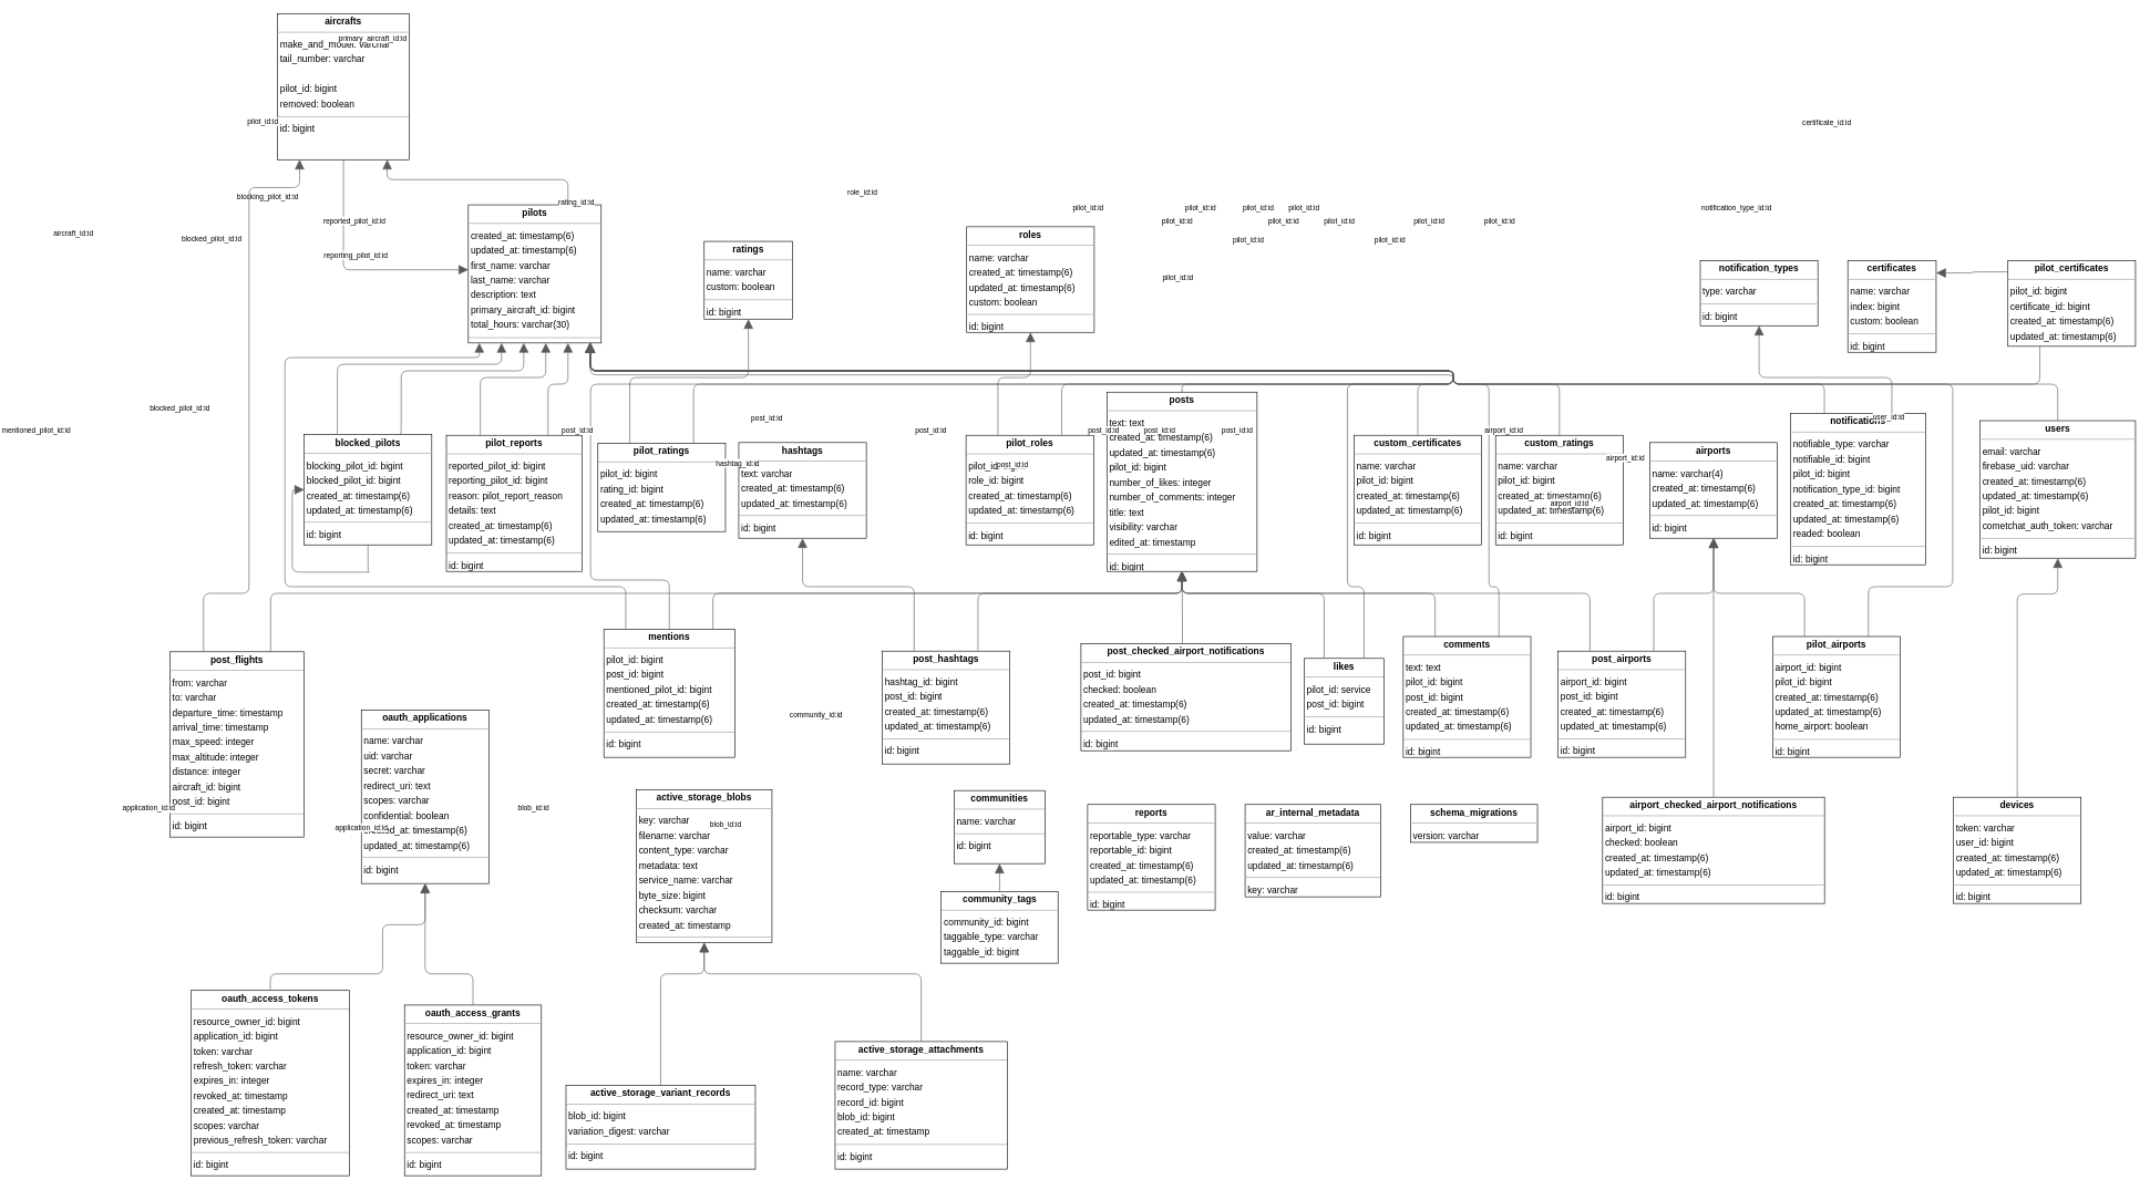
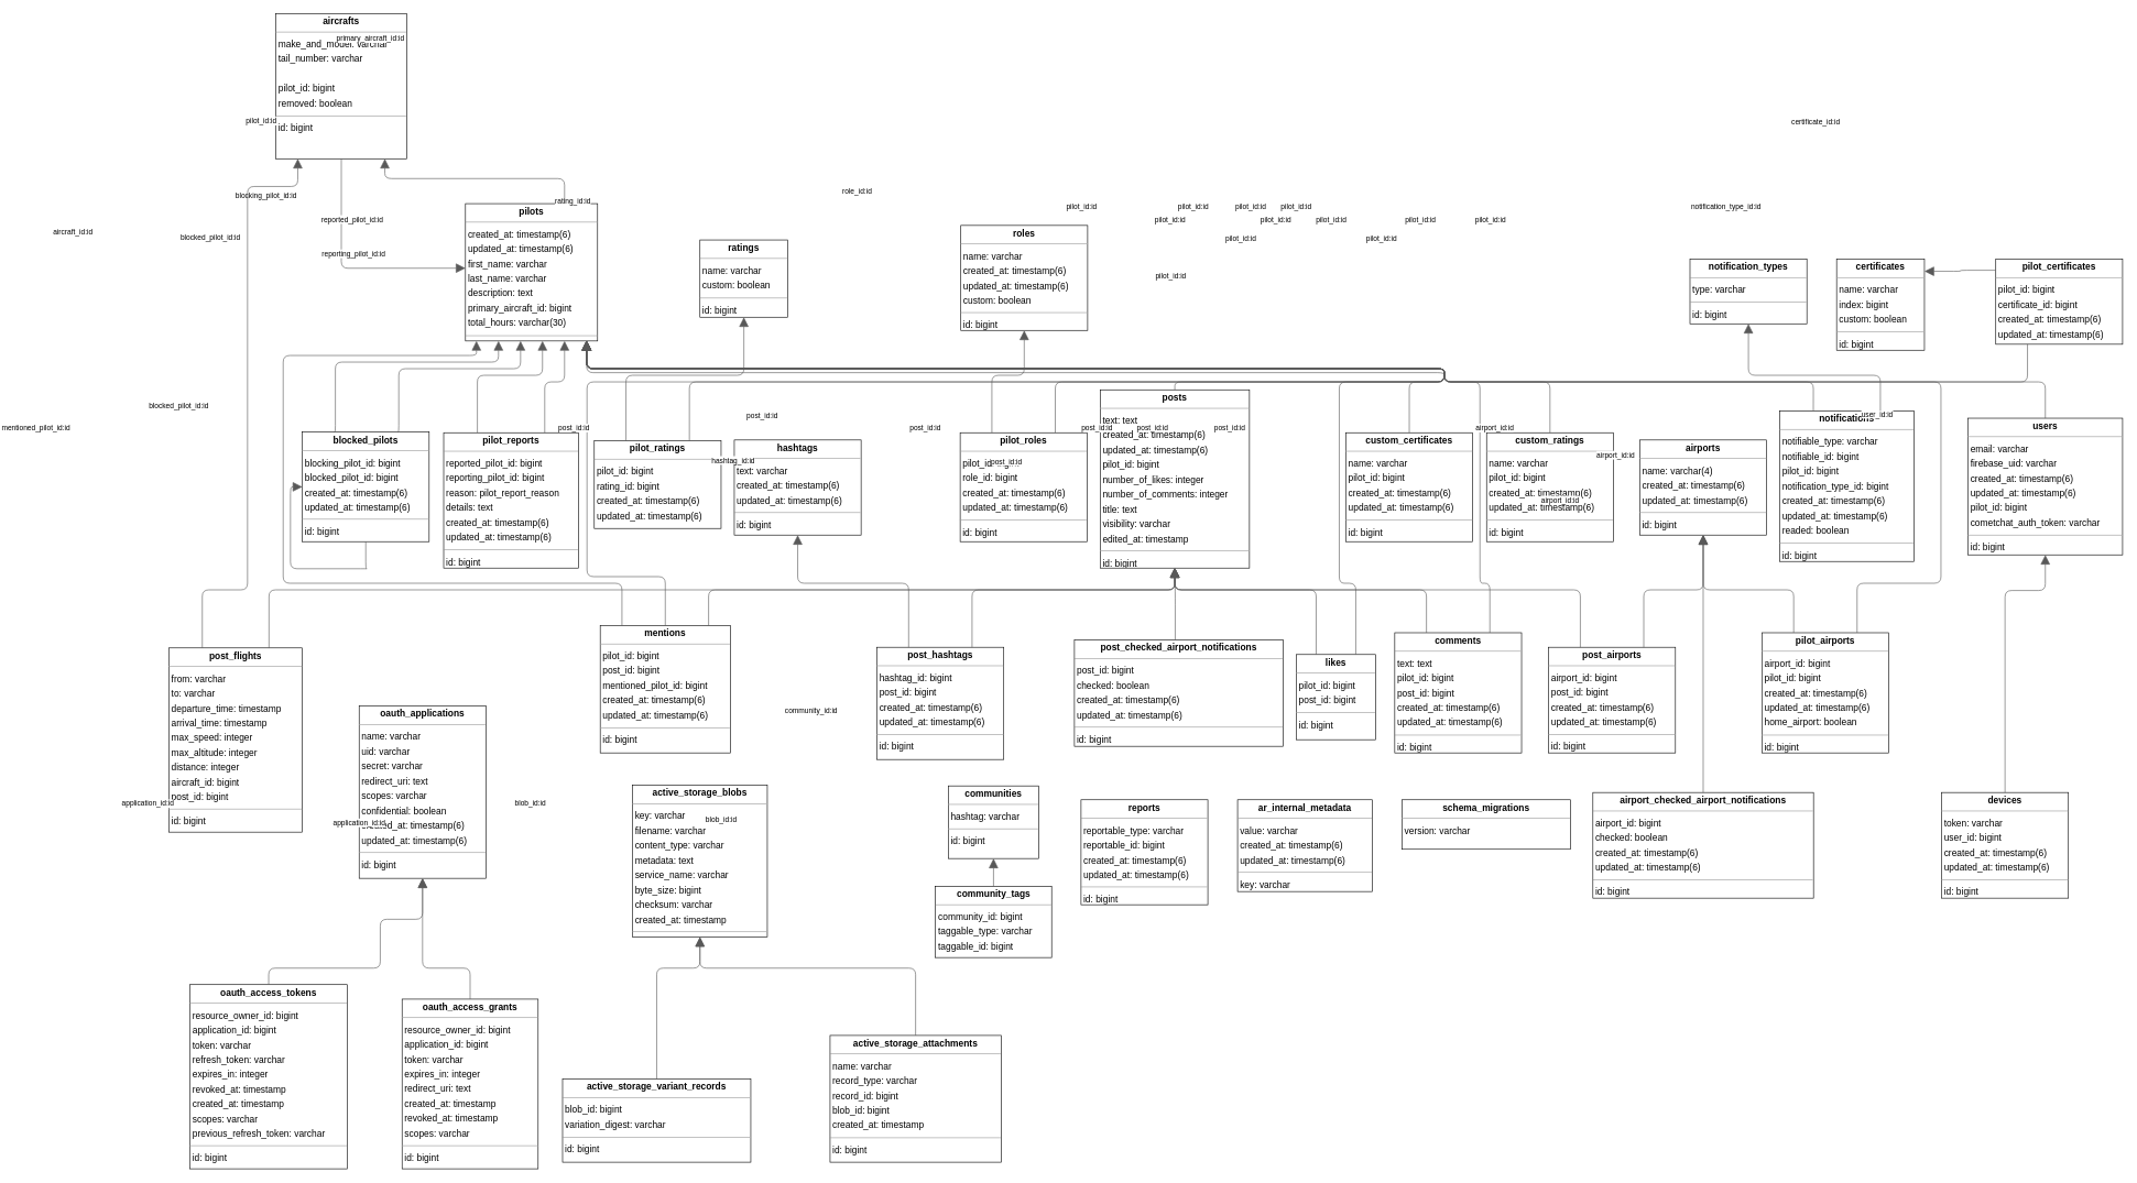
- <mxCell id="18" value="&lt;p style=&quot;margin:0px;margin-top:4px;text-align:center;&quot;&gt;&lt;b&gt;likes&lt;/b&gt;&lt;/p&gt;&lt;hr size=&quot;1&quot;/&gt;&lt;p style=&quot;margin:0 0 0 4px;line-height:1.6;&quot;&gt; pilot_id: service&lt;br/&gt; post_id: bigint&lt;/p&gt;&lt;hr size=&quot;1&quot;/&gt;&lt;p style=&quot;margin:0 0 0 4px;line-height:1.6;&quot;&gt; id: bigint&lt;/p&gt;" style="verticalAlign=top;align=left;overflow=fill;fontSize=14;fontFamily=Helvetica;html=1;rounded=0;shadow=0;comic=0;labelBackgroundColor=none;strokeWidth=1;" parent="1" vertex="1"><mxGeometry x="1727" y="991" width="120" height="129" as="geometry" /></mxCell>
+ <mxCell id="18" value="&lt;p style=&quot;margin:0px;margin-top:4px;text-align:center;&quot;&gt;&lt;b&gt;likes&lt;/b&gt;&lt;/p&gt;&lt;hr size=&quot;1&quot;/&gt;&lt;p style=&quot;margin:0 0 0 4px;line-height:1.6;&quot;&gt; pilot_id: bigint&lt;br/&gt; post_id: bigint&lt;/p&gt;&lt;hr size=&quot;1&quot;/&gt;&lt;p style=&quot;margin:0 0 0 4px;line-height:1.6;&quot;&gt; id: bigint&lt;/p&gt;" style="verticalAlign=top;align=left;overflow=fill;fontSize=14;fontFamily=Helvetica;html=1;rounded=0;shadow=0;comic=0;labelBackgroundColor=none;strokeWidth=1;" parent="1" vertex="1"><mxGeometry x="1727" y="991" width="120" height="129" as="geometry" /></mxCell>
- <mxCell id="12" value="&lt;p style=&quot;margin:0px;margin-top:4px;text-align:center;&quot;&gt;&lt;b&gt;communities&lt;/b&gt;&lt;/p&gt;&lt;hr size=&quot;1&quot;/&gt;&lt;p style=&quot;margin:0 0 0 4px;line-height:1.6;&quot;&gt; name: varchar&lt;/p&gt;&lt;hr size=&quot;1&quot;/&gt;&lt;p style=&quot;margin:0 0 0 4px;line-height:1.6;&quot;&gt; id: bigint&lt;/p&gt;" style="verticalAlign=top;align=left;overflow=fill;fontSize=14;fontFamily=Helvetica;html=1;rounded=0;shadow=0;comic=0;labelBackgroundColor=none;strokeWidth=1;" parent="1" vertex="1"><mxGeometry x="1200" y="1190" width="137" height="110" as="geometry" /></mxCell>
+ <mxCell id="12" value="&lt;p style=&quot;margin:0px;margin-top:4px;text-align:center;&quot;&gt;&lt;b&gt;communities&lt;/b&gt;&lt;/p&gt;&lt;hr size=&quot;1&quot;/&gt;&lt;p style=&quot;margin:0 0 0 4px;line-height:1.6;&quot;&gt; hashtag: varchar&lt;/p&gt;&lt;hr size=&quot;1&quot;/&gt;&lt;p style=&quot;margin:0 0 0 4px;line-height:1.6;&quot;&gt; id: bigint&lt;/p&gt;" style="verticalAlign=top;align=left;overflow=fill;fontSize=14;fontFamily=Helvetica;html=1;rounded=0;shadow=0;comic=0;labelBackgroundColor=none;strokeWidth=1;" parent="1" vertex="1"><mxGeometry x="1200" y="1190" width="137" height="110" as="geometry" /></mxCell>
- <mxCell id="39" value="&lt;p style=&quot;margin:0px;margin-top:4px;text-align:center;&quot;&gt;&lt;b&gt;schema_migrations&lt;/b&gt;&lt;/p&gt;&lt;hr size=&quot;1&quot;/&gt;&lt;p style=&quot;margin:0 0 0 4px;line-height:1.6;&quot;&gt; version: varchar&lt;/p&gt;" style="verticalAlign=top;align=left;overflow=fill;fontSize=14;fontFamily=Helvetica;html=1;rounded=0;shadow=0;comic=0;labelBackgroundColor=none;strokeWidth=1;" parent="1" vertex="1"><mxGeometry x="1887" y="1211" width="191" height="57" as="geometry" /></mxCell>
+ <mxCell id="39" value="&lt;p style=&quot;margin:0px;margin-top:4px;text-align:center;&quot;&gt;&lt;b&gt;schema_migrations&lt;/b&gt;&lt;/p&gt;&lt;hr size=&quot;1&quot;/&gt;&lt;p style=&quot;margin:0 0 0 4px;line-height:1.6;&quot;&gt; version: varchar&lt;/p&gt;" style="verticalAlign=top;align=left;overflow=fill;fontSize=14;fontFamily=Helvetica;html=1;rounded=0;shadow=0;comic=0;labelBackgroundColor=none;strokeWidth=1;" parent="1" vertex="1"><mxGeometry x="1887" y="1211" width="255" height="75" as="geometry" /></mxCell>
